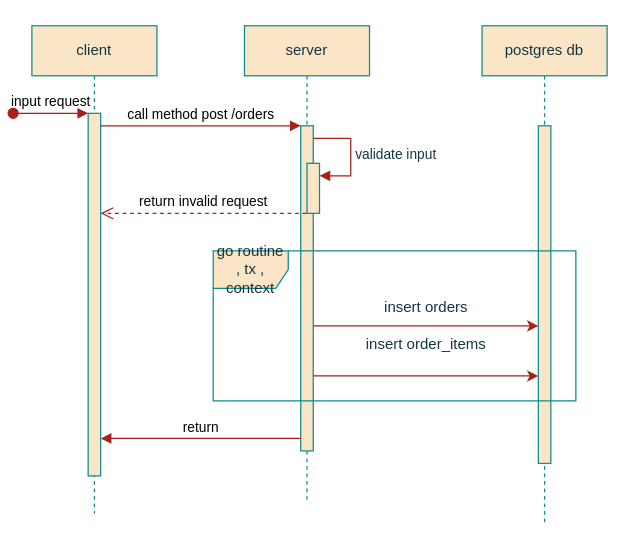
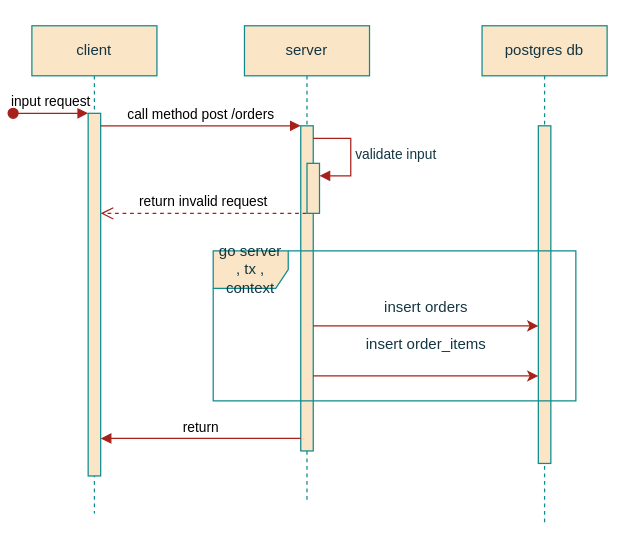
- <mxCell id="16" value="go routine&lt;div&gt;&lt;div&gt;, tx , context&lt;/div&gt;&lt;/div&gt;" style="shape=umlFrame;whiteSpace=wrap;html=1;pointerEvents=0;strokeColor=#0F8B8D;fontColor=#143642;fillColor=#FAE5C7;" vertex="1" parent="1"><mxGeometry x="165" y="200" width="290" height="120" as="geometry" /></mxCell>
+ <mxCell id="16" value="go server&lt;div&gt;&lt;div&gt;, tx , context&lt;/div&gt;&lt;/div&gt;" style="shape=umlFrame;whiteSpace=wrap;html=1;pointerEvents=0;strokeColor=#0F8B8D;fontColor=#143642;fillColor=#FAE5C7;" vertex="1" parent="1"><mxGeometry x="165" y="200" width="290" height="120" as="geometry" /></mxCell>
